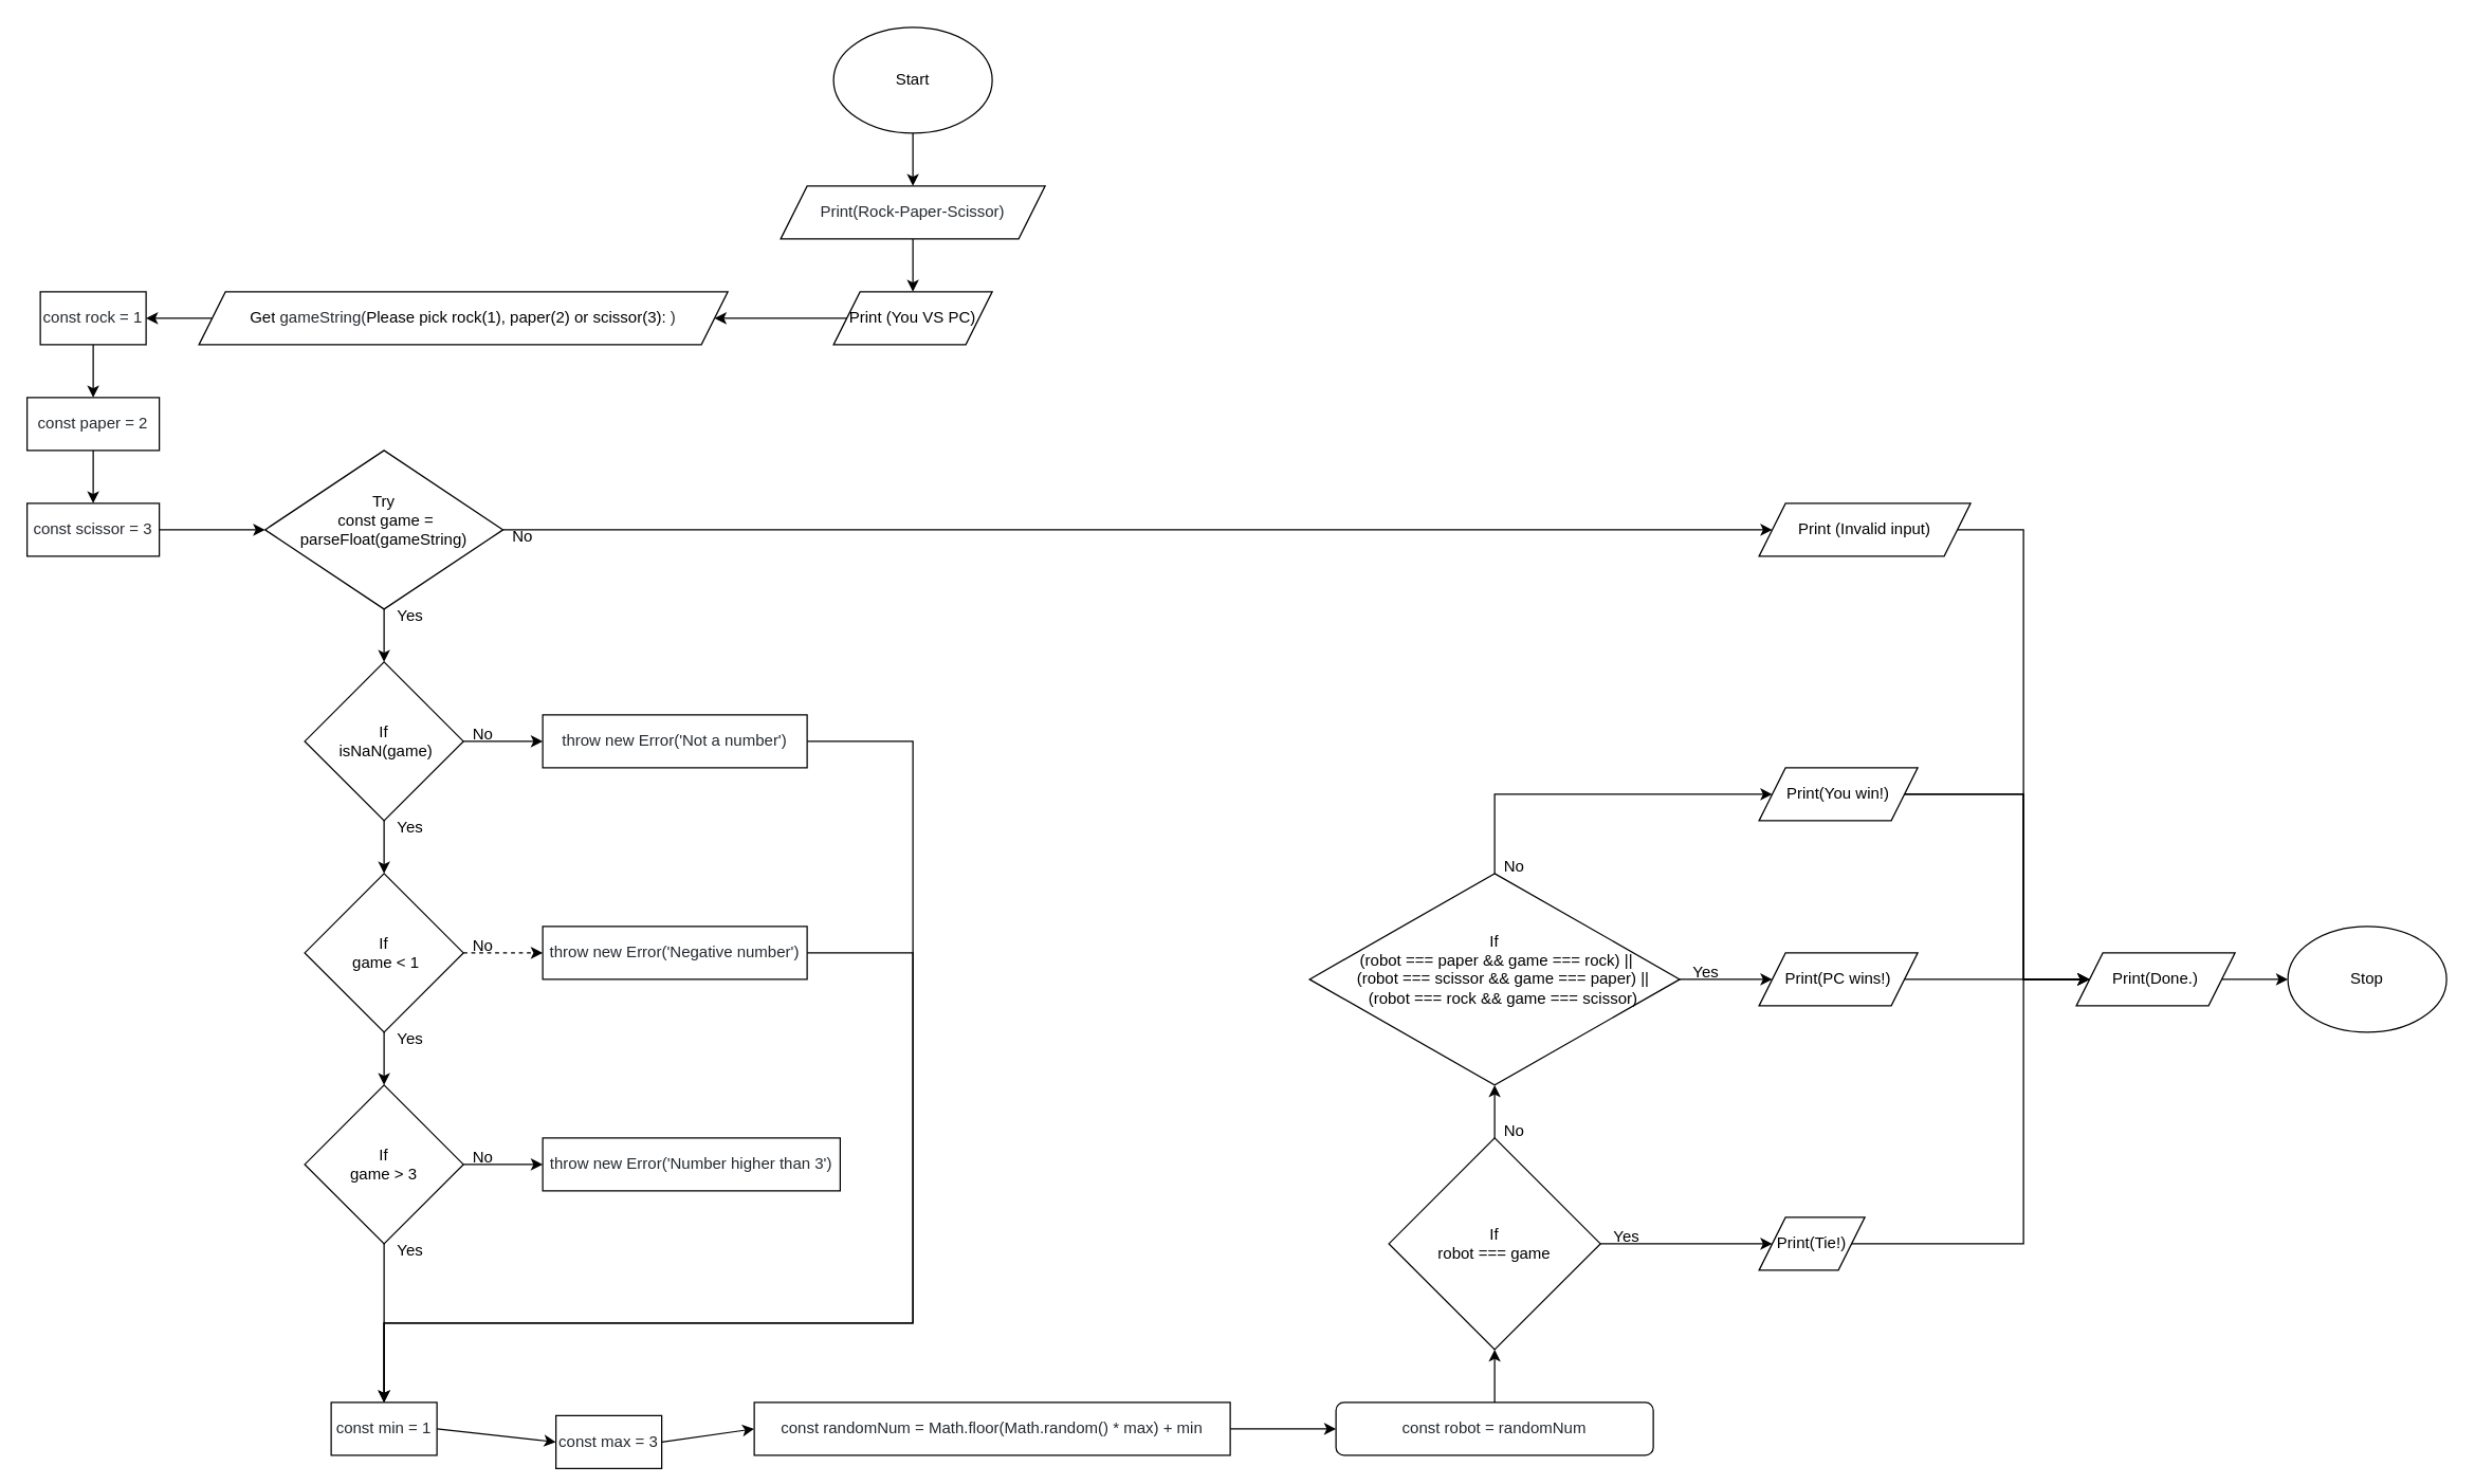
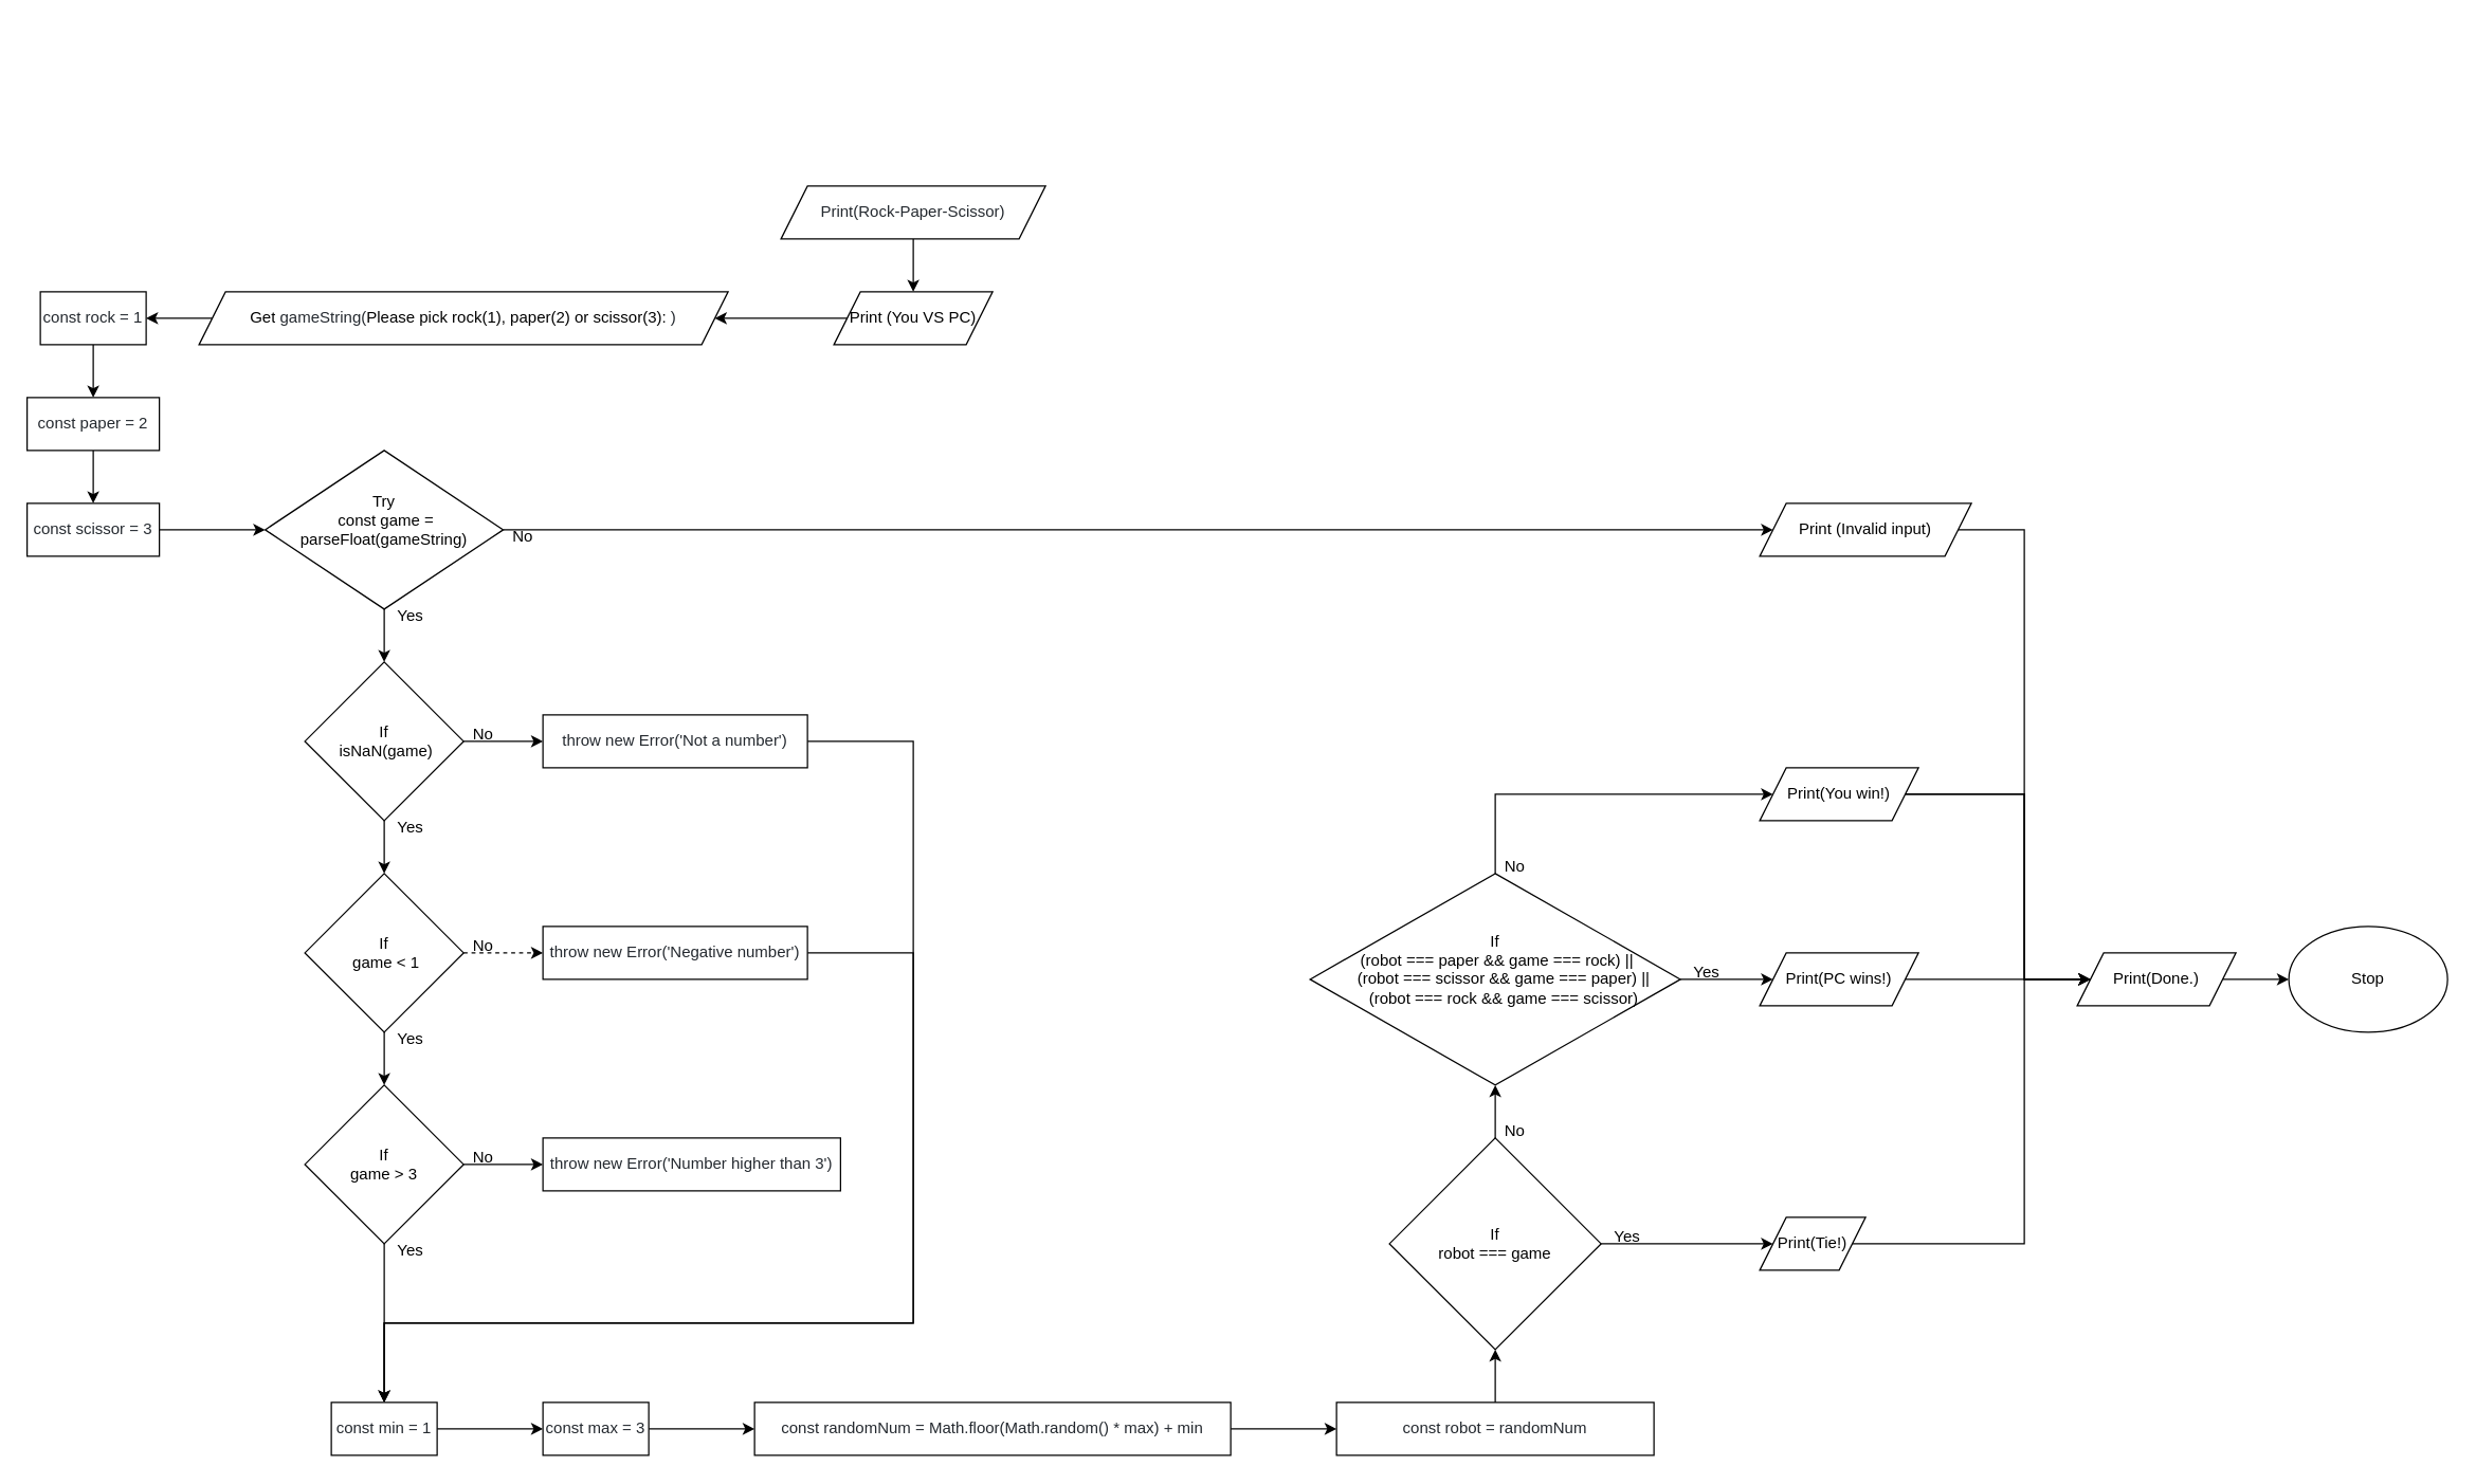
- <mxCell id="5" value="Start" style="ellipse;whiteSpace=wrap;html=1;" vertex="1" parent="1"><mxGeometry x="630" width="120" height="80" as="geometry" y="20" /></mxCell>
- <mxCell id="4" style="edgeStyle=none;html=1;entryX=0.5;entryY=0;entryDx=0;entryDy=0;rounded=0;" edge="1" parent="1" source="5" target="7"><mxGeometry relative="1" as="geometry" /></mxCell>
- <mxCell id="3" value="&lt;font color=&quot;#24292f&quot;&gt;const robot = randomNum&lt;/font&gt;" style="whiteSpace=wrap;html=1;rounded=1;" vertex="1" parent="1"><mxGeometry x="1010" y="1060" width="240" height="40" as="geometry" /></mxCell>
+ <mxCell id="3" value="&lt;font color=&quot;#24292f&quot;&gt;const robot = randomNum&lt;/font&gt;" style="rounded=0;whiteSpace=wrap;html=1;" vertex="1" parent="1"><mxGeometry x="1010" y="1060" width="240" height="40" as="geometry" /></mxCell>
- <mxCell id="31" value="&lt;font color=&quot;#24292f&quot;&gt;const max = 3&lt;/font&gt;" style="rounded=0;whiteSpace=wrap;html=1;" vertex="1" parent="1"><mxGeometry x="420" y="1070" width="80" height="40" as="geometry" /></mxCell>
+ <mxCell id="31" value="&lt;font color=&quot;#24292f&quot;&gt;const max = 3&lt;/font&gt;" style="rounded=0;whiteSpace=wrap;html=1;" vertex="1" parent="1"><mxGeometry x="410" y="1060" width="80" height="40" as="geometry" /></mxCell>
